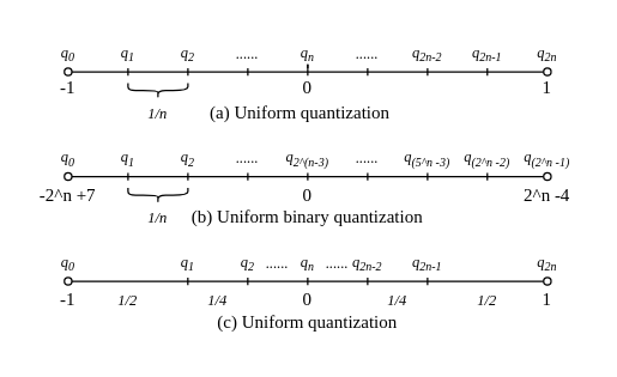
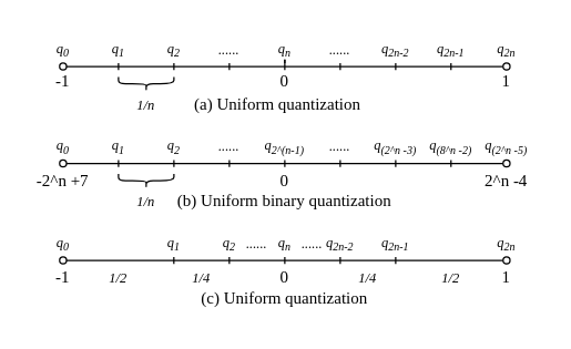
- <mxCell id="24" value="&lt;i style=&quot;font-size: 10px;&quot;&gt;q&lt;/i&gt;&lt;i style=&quot;border-color: var(--border-color);&quot;&gt;&lt;sub style=&quot;border-color: var(--border-color);&quot;&gt;&lt;font style=&quot;font-size: 8px;&quot;&gt;2^(n-3)&lt;/font&gt;&lt;/sub&gt;&lt;/i&gt;" style="text;html=1;strokeColor=none;fillColor=none;align=center;verticalAlign=middle;whiteSpace=wrap;rounded=0;fontFamily=Linux Libertine;fontSource=https%3A%2F%2Ffonts.googleapis.com%2Fcss%3Ffamily%3DLinux%2BLibertine;" vertex="1" parent="1"><mxGeometry x="185" y="90" width="40" height="30" as="geometry" /></mxCell>
+ <mxCell id="24" value="&lt;i style=&quot;font-size: 10px;&quot;&gt;q&lt;/i&gt;&lt;i style=&quot;border-color: var(--border-color);&quot;&gt;&lt;sub style=&quot;border-color: var(--border-color);&quot;&gt;&lt;font style=&quot;font-size: 8px;&quot;&gt;2^(n-1)&lt;/font&gt;&lt;/sub&gt;&lt;/i&gt;" style="text;html=1;strokeColor=none;fillColor=none;align=center;verticalAlign=middle;whiteSpace=wrap;rounded=0;fontFamily=Linux Libertine;fontSource=https%3A%2F%2Ffonts.googleapis.com%2Fcss%3Ffamily%3DLinux%2BLibertine;" vertex="1" parent="1"><mxGeometry x="185" y="90" width="40" height="30" as="geometry" /></mxCell>
- <mxCell id="29" value="&lt;i style=&quot;font-size: 10px;&quot;&gt;q&lt;/i&gt;&lt;i style=&quot;border-color: var(--border-color);&quot;&gt;&lt;sub style=&quot;border-color: var(--border-color);&quot;&gt;&lt;font style=&quot;font-size: 8px;&quot;&gt;(5^n -3)&lt;/font&gt;&lt;/sub&gt;&lt;/i&gt;" style="text;html=1;strokeColor=none;fillColor=none;align=center;verticalAlign=middle;whiteSpace=wrap;rounded=0;fontFamily=Linux Libertine;fontSource=https%3A%2F%2Ffonts.googleapis.com%2Fcss%3Ffamily%3DLinux%2BLibertine;" vertex="1" parent="1"><mxGeometry x="265" y="90" width="40" height="30" as="geometry" /></mxCell>
+ <mxCell id="29" value="&lt;i style=&quot;font-size: 10px;&quot;&gt;q&lt;/i&gt;&lt;i style=&quot;border-color: var(--border-color);&quot;&gt;&lt;sub style=&quot;border-color: var(--border-color);&quot;&gt;&lt;font style=&quot;font-size: 8px;&quot;&gt;(2^n -3)&lt;/font&gt;&lt;/sub&gt;&lt;/i&gt;" style="text;html=1;strokeColor=none;fillColor=none;align=center;verticalAlign=middle;whiteSpace=wrap;rounded=0;fontFamily=Linux Libertine;fontSource=https%3A%2F%2Ffonts.googleapis.com%2Fcss%3Ffamily%3DLinux%2BLibertine;" vertex="1" parent="1"><mxGeometry x="265" y="90" width="40" height="30" as="geometry" /></mxCell>
- <mxCell id="20" value="&lt;i style=&quot;font-size: 10px;&quot;&gt;q&lt;/i&gt;&lt;i style=&quot;border-color: var(--border-color);&quot;&gt;&lt;sub style=&quot;border-color: var(--border-color);&quot;&gt;&lt;font style=&quot;font-size: 8px;&quot;&gt;(2^n -2)&lt;/font&gt;&lt;/sub&gt;&lt;/i&gt;" style="text;html=1;strokeColor=none;fillColor=none;align=center;verticalAlign=middle;whiteSpace=wrap;rounded=0;fontFamily=Linux Libertine;fontSource=https%3A%2F%2Ffonts.googleapis.com%2Fcss%3Ffamily%3DLinux%2BLibertine;" vertex="1" parent="1"><mxGeometry x="305" y="90" width="40" height="30" as="geometry" /></mxCell>
+ <mxCell id="20" value="&lt;i style=&quot;font-size: 10px;&quot;&gt;q&lt;/i&gt;&lt;i style=&quot;border-color: var(--border-color);&quot;&gt;&lt;sub style=&quot;border-color: var(--border-color);&quot;&gt;&lt;font style=&quot;font-size: 8px;&quot;&gt;(8^n -2)&lt;/font&gt;&lt;/sub&gt;&lt;/i&gt;" style="text;html=1;strokeColor=none;fillColor=none;align=center;verticalAlign=middle;whiteSpace=wrap;rounded=0;fontFamily=Linux Libertine;fontSource=https%3A%2F%2Ffonts.googleapis.com%2Fcss%3Ffamily%3DLinux%2BLibertine;" vertex="1" parent="1"><mxGeometry x="305" y="90" width="40" height="30" as="geometry" /></mxCell>
- <mxCell id="21" value="&lt;i style=&quot;&quot;&gt;&lt;span style=&quot;font-size: 10px;&quot;&gt;q&lt;/span&gt;&lt;sub style=&quot;&quot;&gt;&lt;font style=&quot;font-size: 8px;&quot;&gt;(2^n -1)&lt;/font&gt;&lt;/sub&gt;&lt;/i&gt;" style="text;html=1;strokeColor=none;fillColor=none;align=center;verticalAlign=middle;whiteSpace=wrap;rounded=0;fontFamily=Linux Libertine;fontSource=https%3A%2F%2Ffonts.googleapis.com%2Fcss%3Ffamily%3DLinux%2BLibertine;" vertex="1" parent="1"><mxGeometry x="340" y="90" width="50" height="30" as="geometry" /></mxCell>
+ <mxCell id="21" value="&lt;i style=&quot;&quot;&gt;&lt;span style=&quot;font-size: 10px;&quot;&gt;q&lt;/span&gt;&lt;sub style=&quot;&quot;&gt;&lt;font style=&quot;font-size: 8px;&quot;&gt;(2^n -5)&lt;/font&gt;&lt;/sub&gt;&lt;/i&gt;" style="text;html=1;strokeColor=none;fillColor=none;align=center;verticalAlign=middle;whiteSpace=wrap;rounded=0;fontFamily=Linux Libertine;fontSource=https%3A%2F%2Ffonts.googleapis.com%2Fcss%3Ffamily%3DLinux%2BLibertine;" vertex="1" parent="1"><mxGeometry x="340" y="90" width="50" height="30" as="geometry" /></mxCell>
